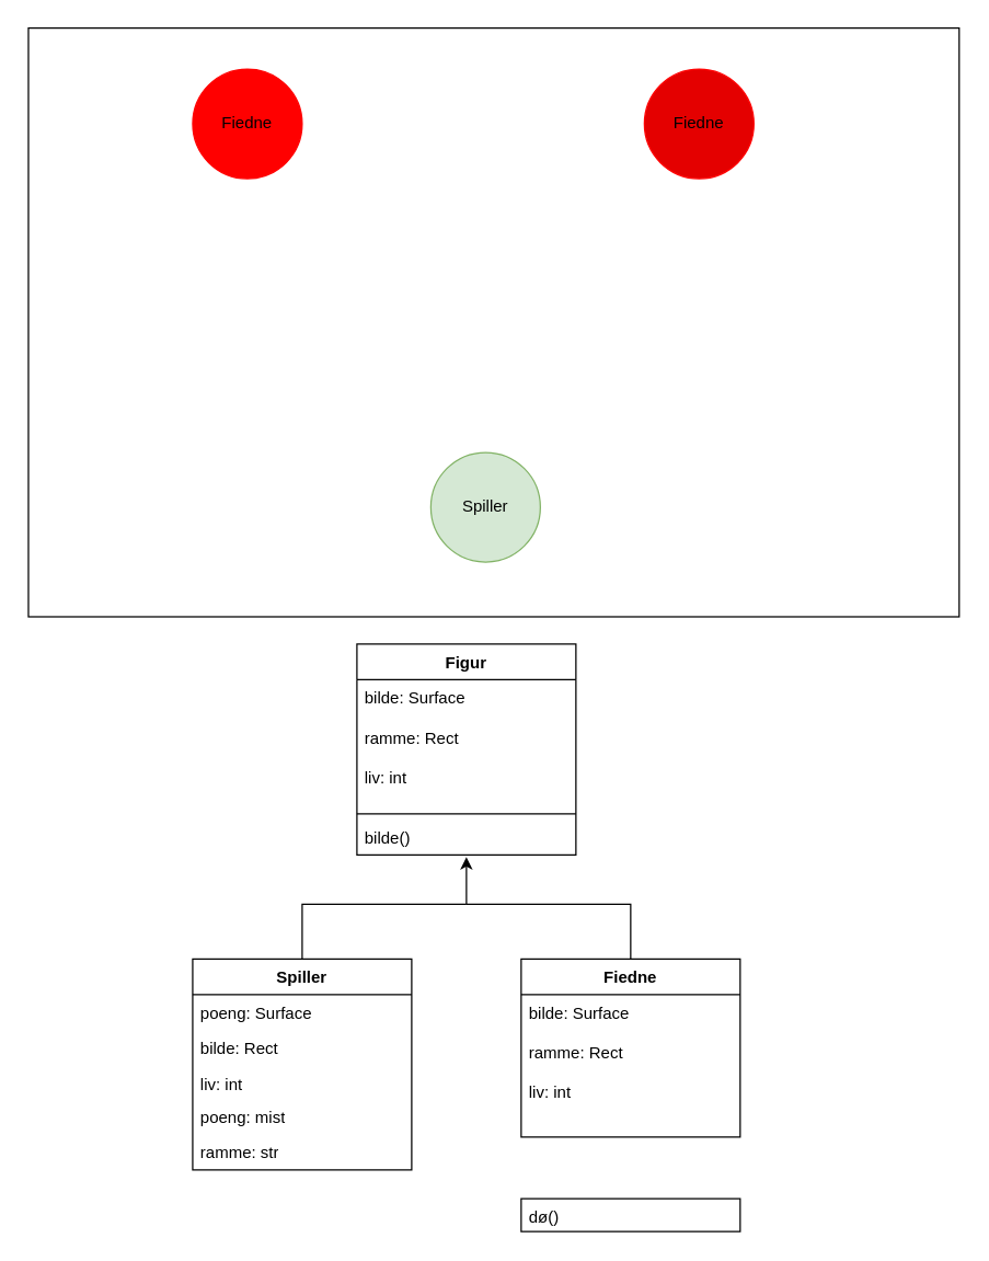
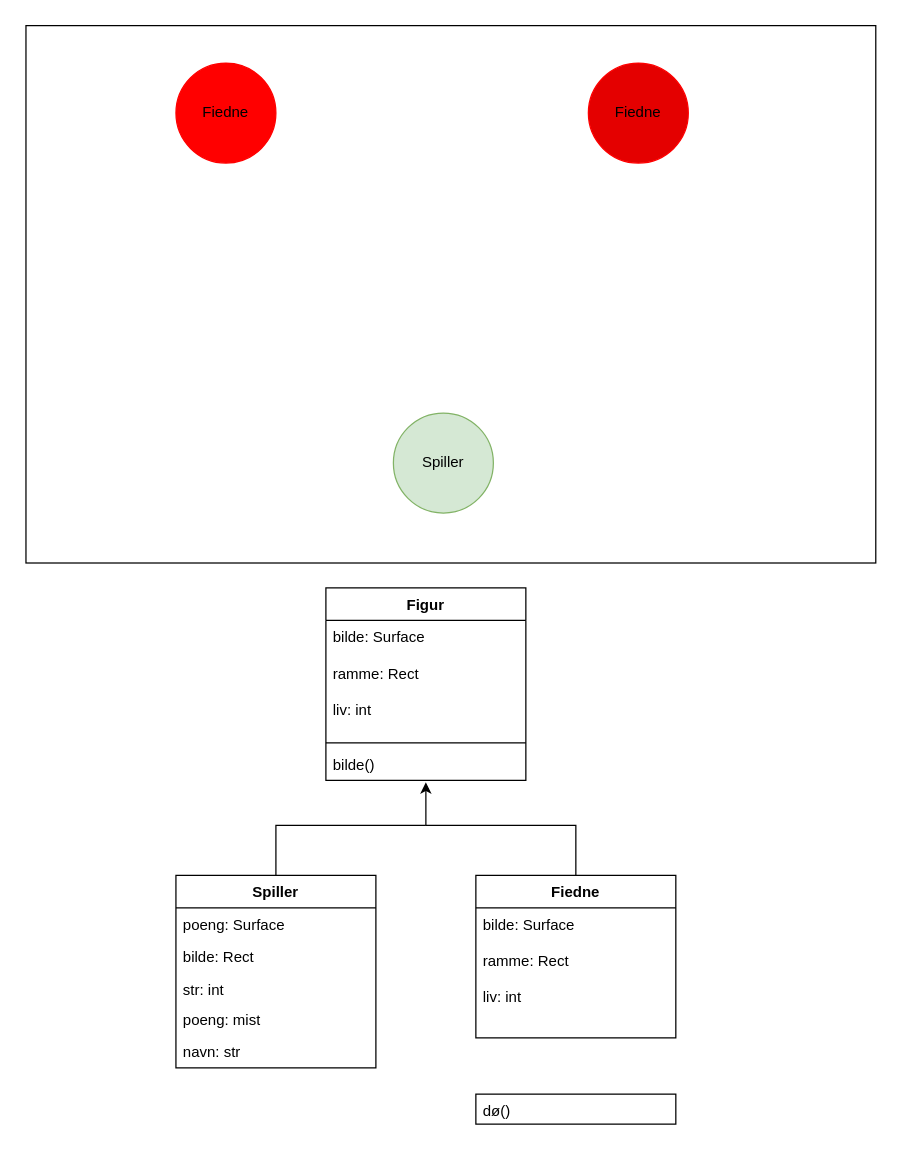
- <mxCell id="12" value="liv: int" style="text;strokeColor=none;fillColor=none;align=left;verticalAlign=top;spacingLeft=4;spacingRight=4;overflow=hidden;rotatable=0;points=[[0,0.5],[1,0.5]];portConstraint=eastwest;whiteSpace=wrap;html=1;" vertex="1" parent="9"><mxGeometry y="78" width="160" height="24" as="geometry" /></mxCell>
+ <mxCell id="12" value="str: int" style="text;strokeColor=none;fillColor=none;align=left;verticalAlign=top;spacingLeft=4;spacingRight=4;overflow=hidden;rotatable=0;points=[[0,0.5],[1,0.5]];portConstraint=eastwest;whiteSpace=wrap;html=1;" vertex="1" parent="9"><mxGeometry y="78" width="160" height="24" as="geometry" /></mxCell>
- <mxCell id="14" value="ramme: str" style="text;strokeColor=none;fillColor=none;align=left;verticalAlign=top;spacingLeft=4;spacingRight=4;overflow=hidden;rotatable=0;points=[[0,0.5],[1,0.5]];portConstraint=eastwest;whiteSpace=wrap;html=1;" vertex="1" parent="9"><mxGeometry y="128" width="160" height="26" as="geometry" /></mxCell>
+ <mxCell id="14" value="navn: str" style="text;strokeColor=none;fillColor=none;align=left;verticalAlign=top;spacingLeft=4;spacingRight=4;overflow=hidden;rotatable=0;points=[[0,0.5],[1,0.5]];portConstraint=eastwest;whiteSpace=wrap;html=1;" vertex="1" parent="9"><mxGeometry y="128" width="160" height="26" as="geometry" /></mxCell>
